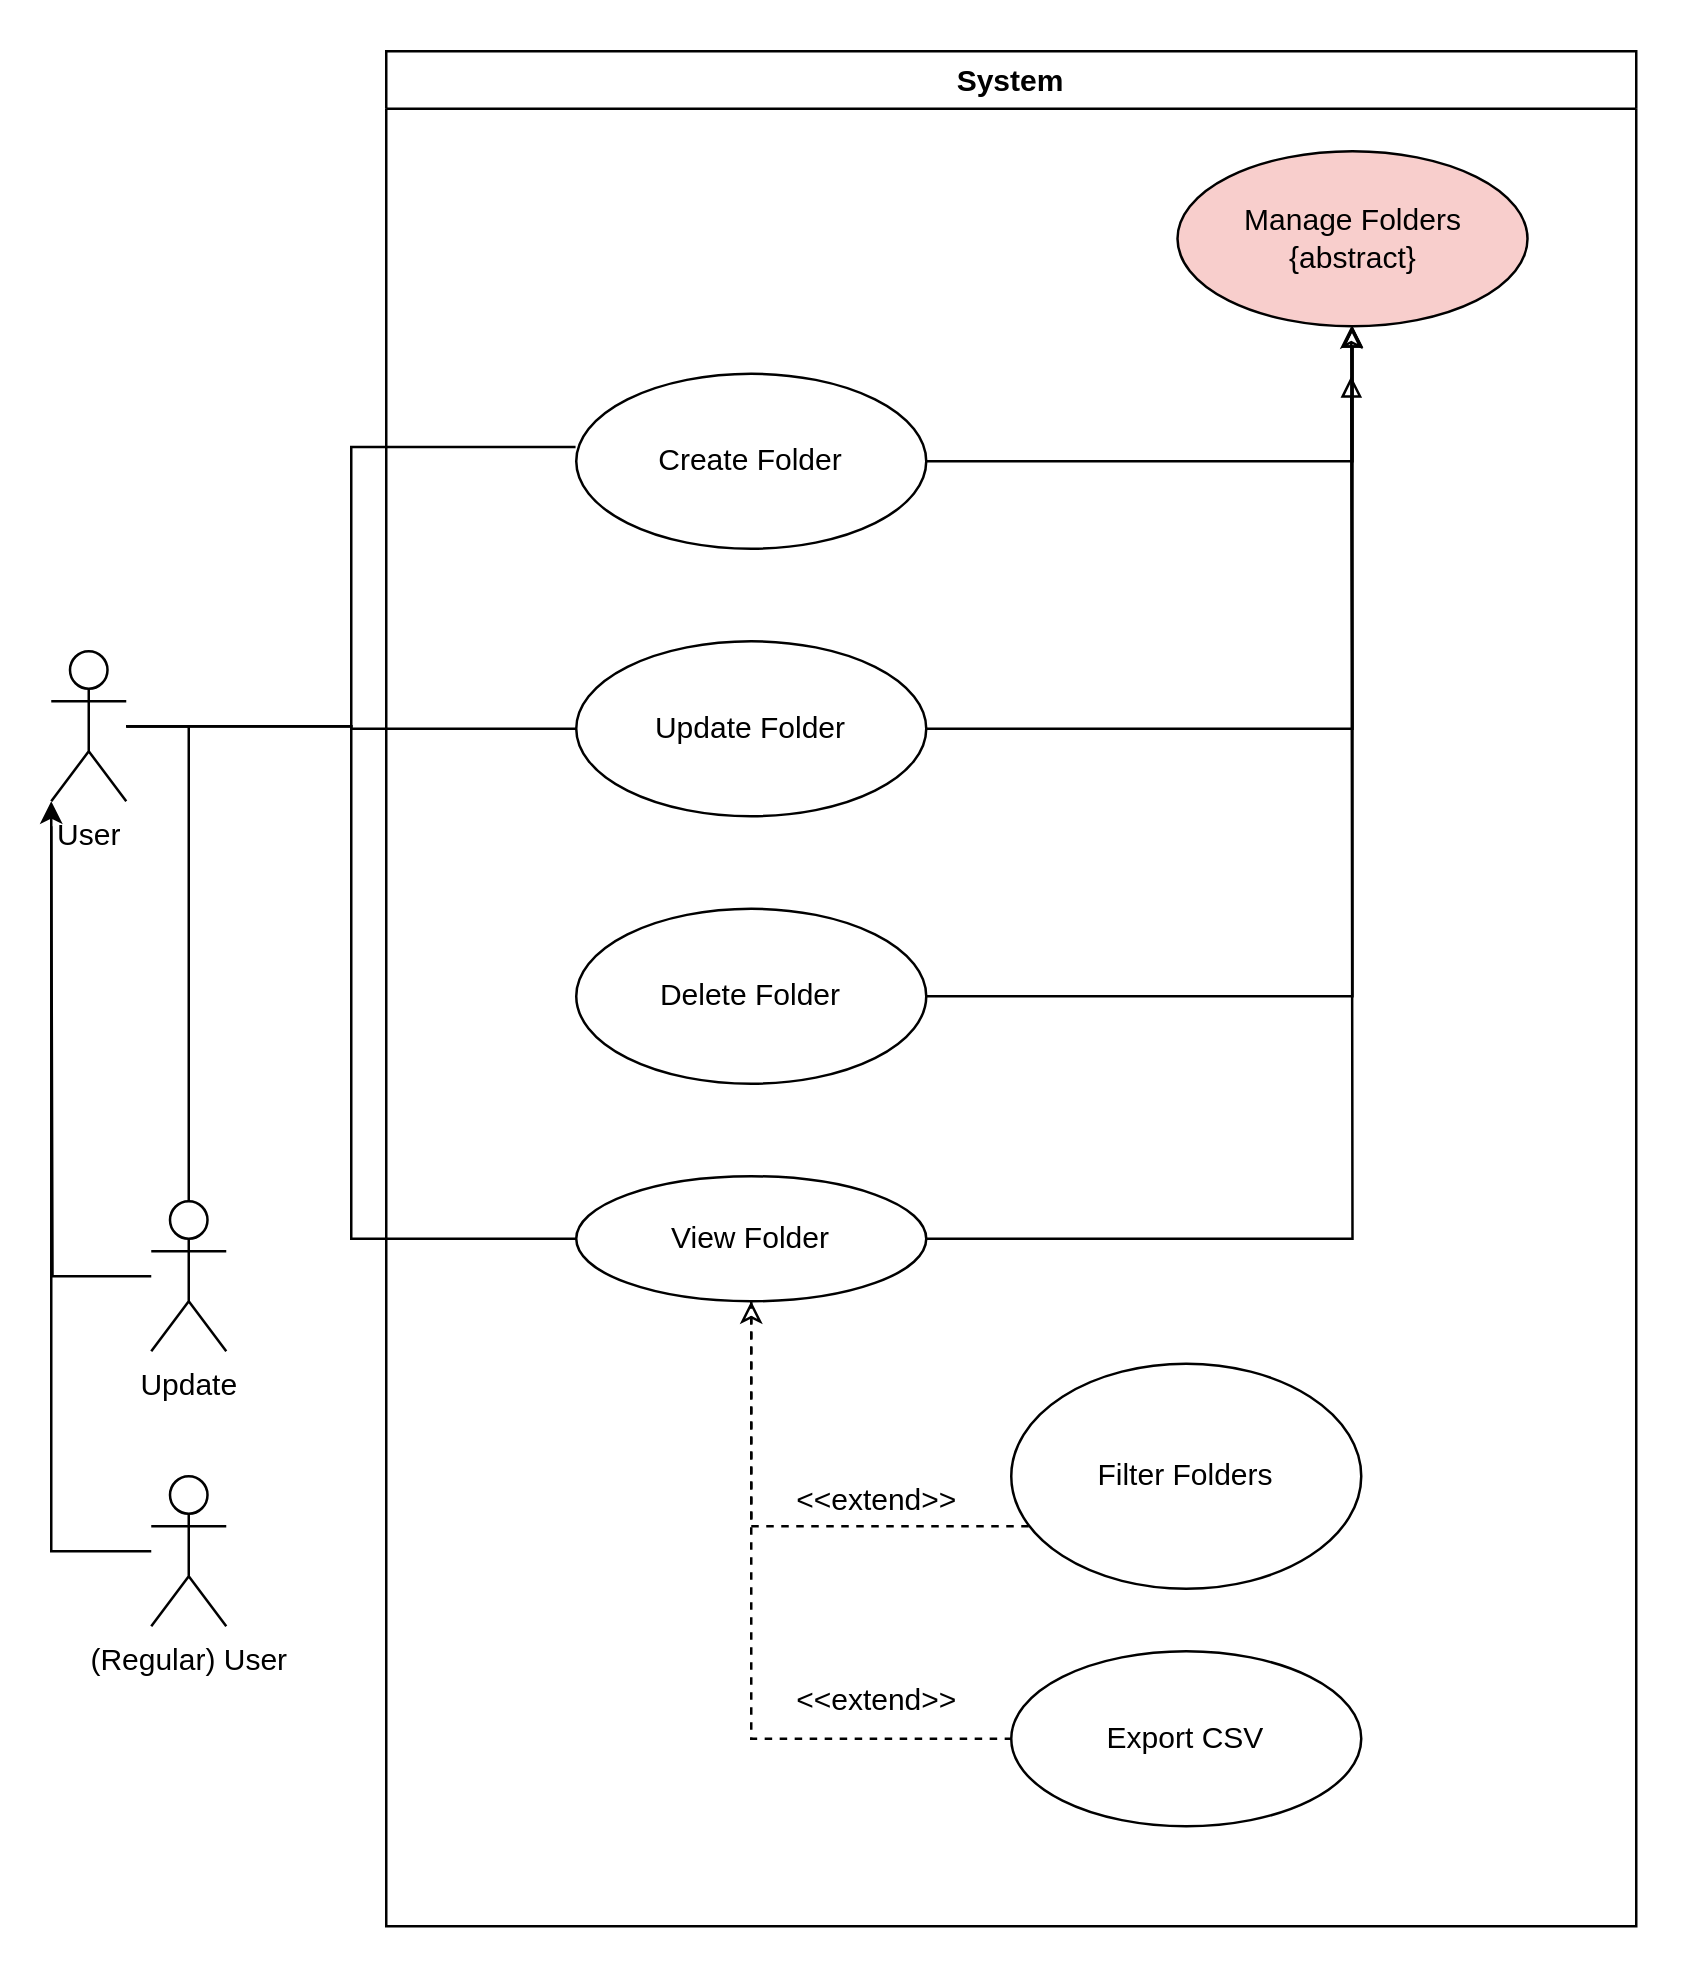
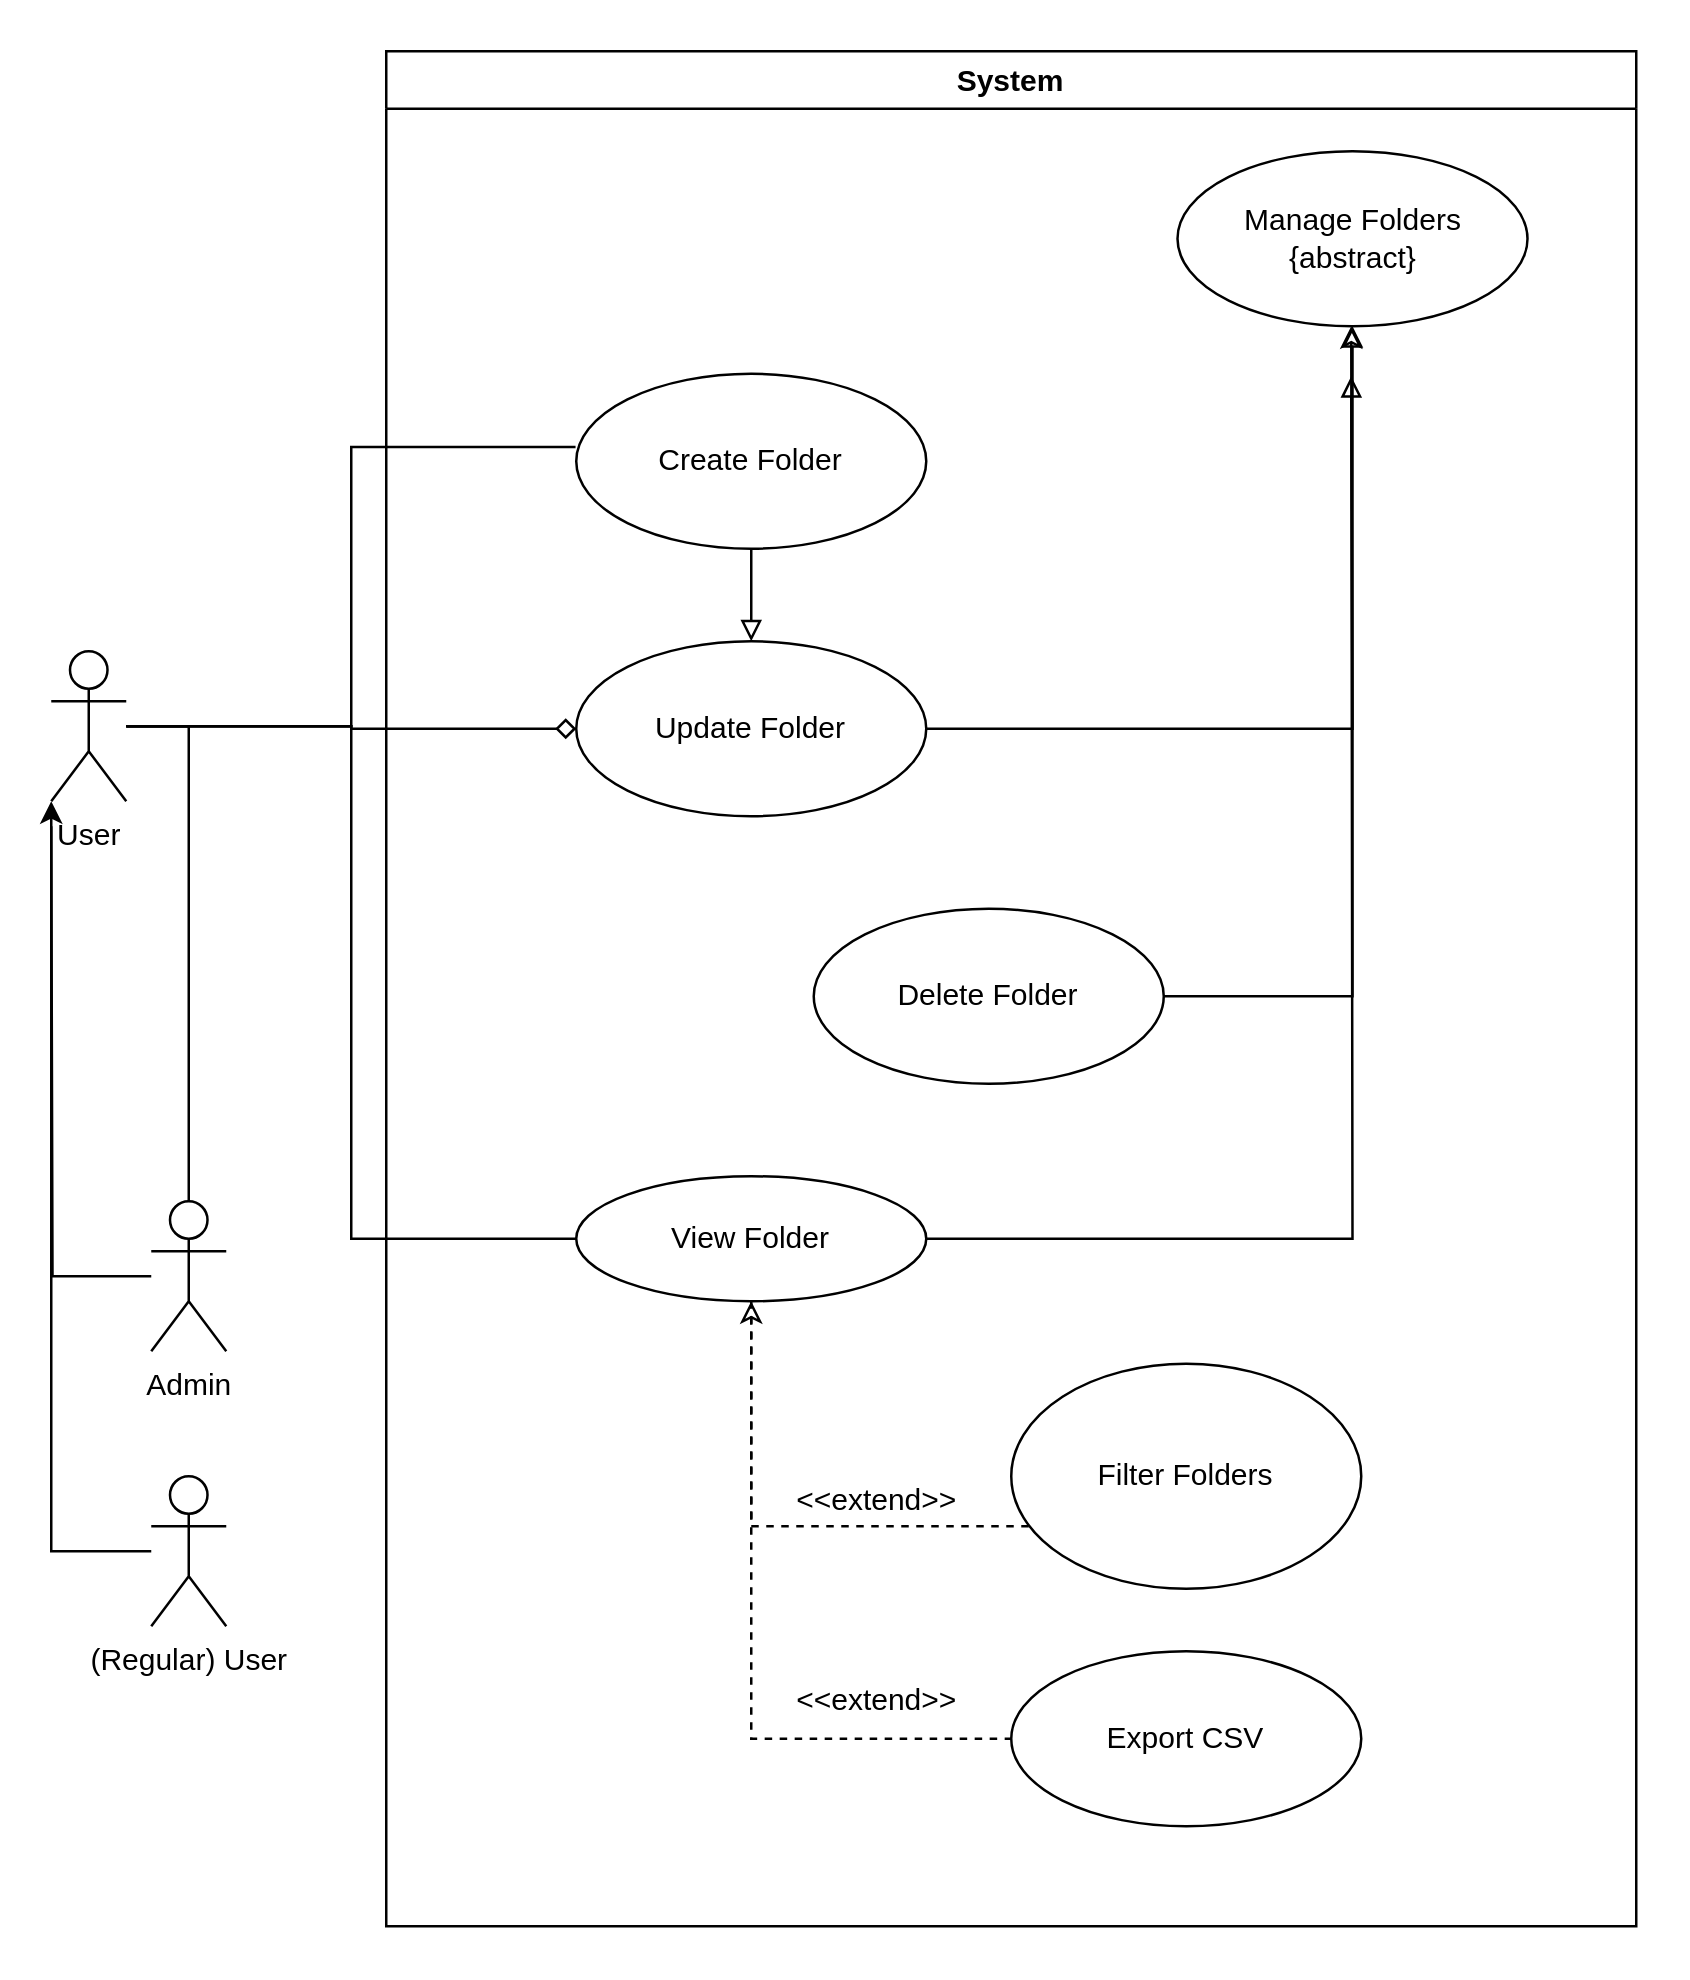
- <mxCell id="14" value="Manage Folders&lt;br&gt;{abstract}" style="ellipse;whiteSpace=wrap;html=1;fillColor=#f8cecc;" parent="6" vertex="1"><mxGeometry x="316.5" y="40" width="140" height="70" as="geometry" /></mxCell>
+ <mxCell id="14" value="Manage Folders&lt;br&gt;{abstract}" style="ellipse;whiteSpace=wrap;html=1;" parent="6" vertex="1"><mxGeometry x="316.5" y="40" width="140" height="70" as="geometry" /></mxCell>
- <mxCell id="7" style="edgeStyle=orthogonalEdgeStyle;rounded=0;orthogonalLoop=1;jettySize=auto;html=1;entryX=0.5;entryY=1;entryDx=0;entryDy=0;shadow=0;sketch=0;fillOpacity=100;comic=0;startArrow=none;startFill=0;endArrow=block;endFill=0;" parent="6" source="8" target="14" edge="1"><mxGeometry relative="1" as="geometry" /></mxCell>
+ <mxCell id="7" style="edgeStyle=orthogonalEdgeStyle;rounded=0;orthogonalLoop=1;jettySize=auto;html=1;shadow=0;sketch=0;fillOpacity=100;comic=0;startArrow=none;startFill=0;endArrow=block;endFill=0;" parent="6" source="8" target="9" edge="1"><mxGeometry relative="1" as="geometry" /></mxCell>
- <mxCell id="21" style="edgeStyle=orthogonalEdgeStyle;rounded=0;comic=0;sketch=0;orthogonalLoop=1;jettySize=auto;html=1;entryX=0;entryY=0.5;entryDx=0;entryDy=0;shadow=0;startArrow=none;startFill=0;endArrow=none;endFill=0;" parent="1" source="24" target="9" edge="1"><mxGeometry relative="1" as="geometry" /></mxCell>
+ <mxCell id="21" style="edgeStyle=orthogonalEdgeStyle;rounded=0;comic=0;sketch=0;orthogonalLoop=1;jettySize=auto;html=1;entryX=0;entryY=0.5;entryDx=0;entryDy=0;shadow=0;startArrow=none;startFill=0;endArrow=diamond;endFill=0;" parent="1" source="24" target="9" edge="1"><mxGeometry relative="1" as="geometry" /></mxCell>
- <mxCell id="10" value="Delete Folder" style="ellipse;whiteSpace=wrap;html=1;" parent="6" vertex="1"><mxGeometry x="76" y="343" width="140" height="70" as="geometry" /></mxCell>
+ <mxCell id="10" value="Delete Folder" style="ellipse;whiteSpace=wrap;html=1;" parent="6" vertex="1"><mxGeometry x="171" y="343" width="140" height="70" as="geometry" /></mxCell>
- <mxCell id="3" value="Update" style="shape=umlActor;html=1;verticalLabelPosition=bottom;verticalAlign=top;align=center;" parent="1" vertex="1"><mxGeometry x="60" y="480" width="30" height="60" as="geometry" /></mxCell>
+ <mxCell id="3" value="Admin" style="shape=umlActor;html=1;verticalLabelPosition=bottom;verticalAlign=top;align=center;" parent="1" vertex="1"><mxGeometry x="60" y="480" width="30" height="60" as="geometry" /></mxCell>
